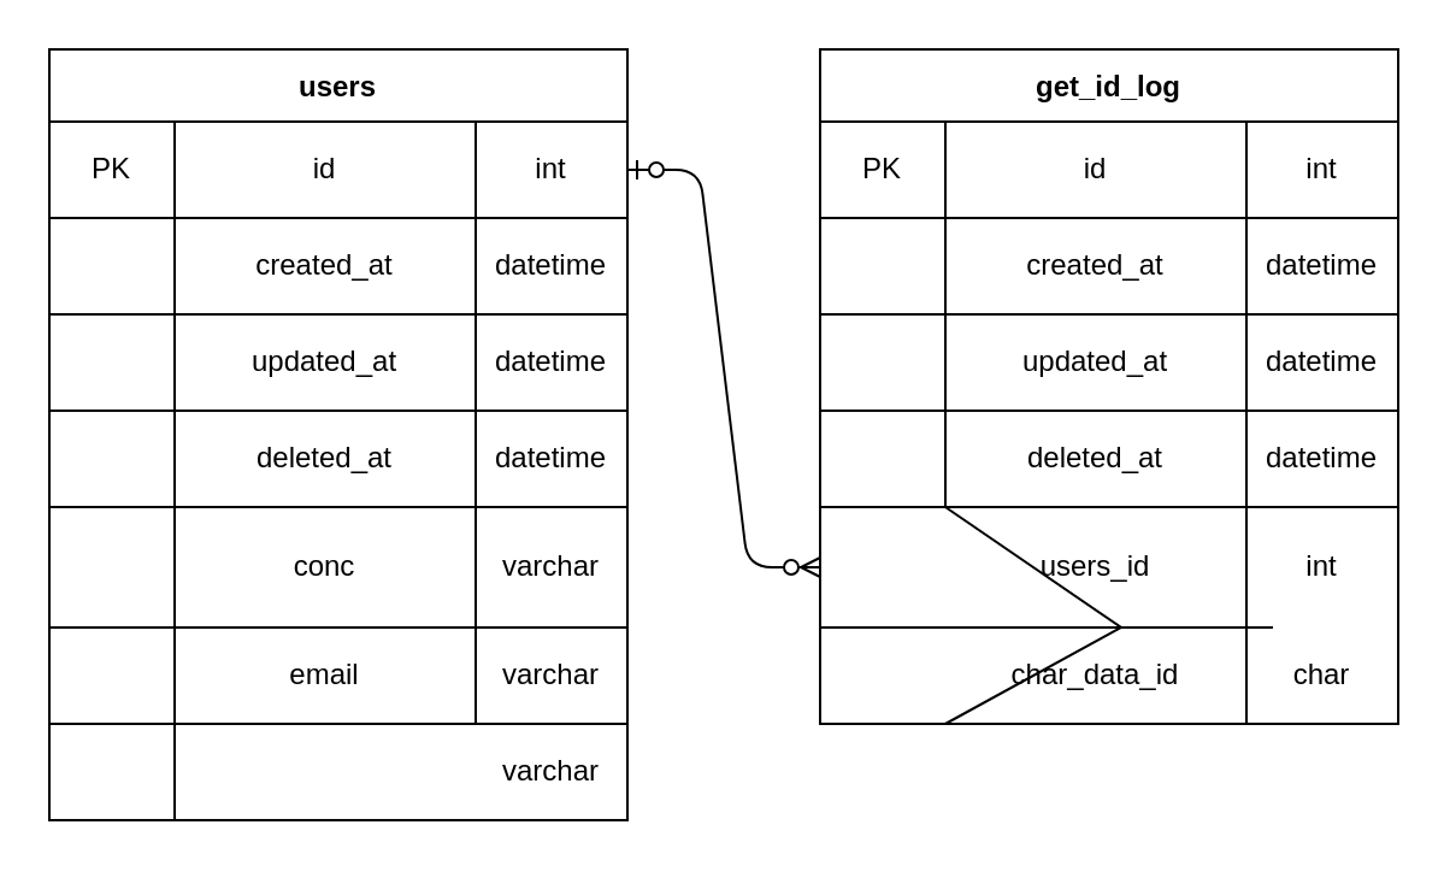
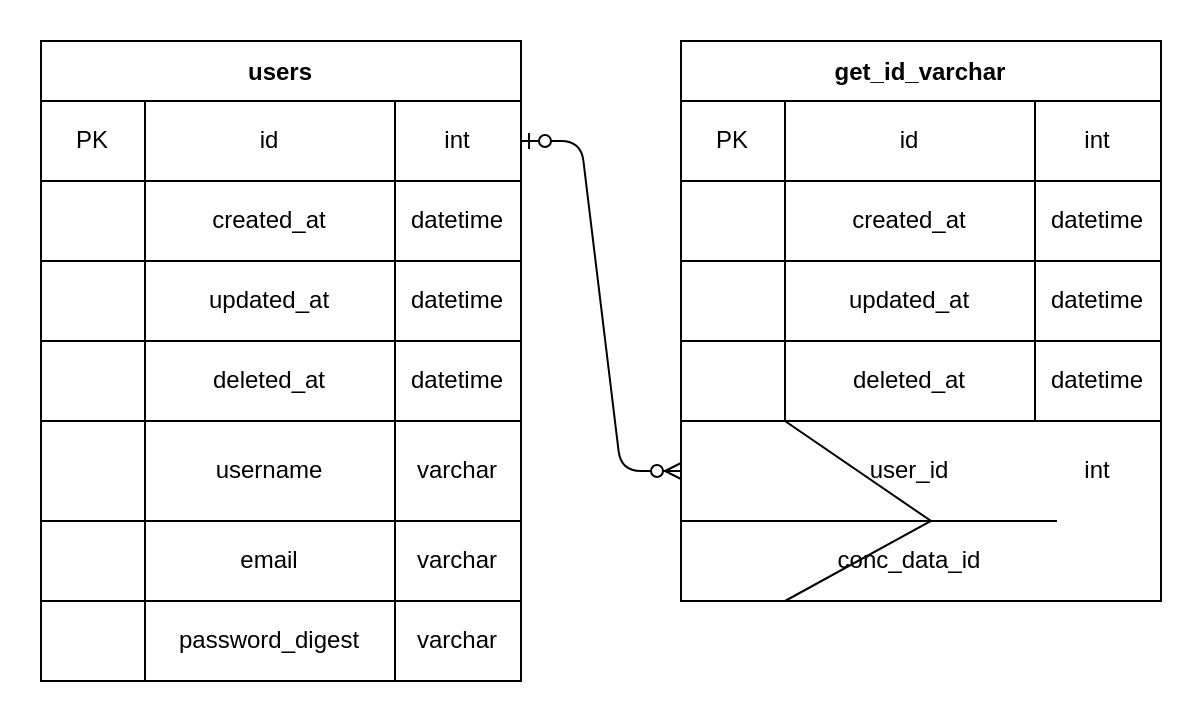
- <mxCell id="31" value="get_id_log" style="shape=table;startSize=30;container=1;collapsible=0;childLayout=tableLayout;fontStyle=1;align=center;fillColor=none;" vertex="1" parent="1"><mxGeometry x="340" y="20" width="240" height="280" as="geometry" /></mxCell>
+ <mxCell id="31" value="get_id_varchar" style="shape=table;startSize=30;container=1;collapsible=0;childLayout=tableLayout;fontStyle=1;align=center;fillColor=none;" vertex="1" parent="1"><mxGeometry x="340" y="20" width="240" height="280" as="geometry" /></mxCell>
- <mxCell id="21" value="conc" style="shape=partialRectangle;whiteSpace=wrap;connectable=0;fillColor=none;top=0;left=0;bottom=0;right=0;overflow=hidden;" vertex="1" parent="19"><mxGeometry x="52" width="125" height="50" as="geometry" /></mxCell>
+ <mxCell id="21" value="username" style="shape=partialRectangle;whiteSpace=wrap;connectable=0;fillColor=none;top=0;left=0;bottom=0;right=0;overflow=hidden;" vertex="1" parent="19"><mxGeometry x="52" width="125" height="50" as="geometry" /></mxCell>
- <mxCell id="49" value="users_id" style="shape=partialRectangle;whiteSpace=wrap;connectable=0;fillColor=none;top=0;left=0;bottom=0;right=0;overflow=hidden;" vertex="1" parent="48"><mxGeometry x="52" width="125" height="50" as="geometry" /></mxCell>
+ <mxCell id="49" value="user_id" style="shape=partialRectangle;whiteSpace=wrap;connectable=0;fillColor=none;top=0;left=0;bottom=0;right=0;overflow=hidden;" vertex="1" parent="48"><mxGeometry x="52" width="125" height="50" as="geometry" /></mxCell>
- <mxCell id="53" value="char_data_id" style="shape=partialRectangle;whiteSpace=wrap;connectable=0;fillColor=none;top=0;left=0;bottom=0;right=0;overflow=hidden;" vertex="1" parent="51"><mxGeometry x="52" width="125" height="40" as="geometry" /></mxCell>
+ <mxCell id="53" value="conc_data_id" style="shape=partialRectangle;whiteSpace=wrap;connectable=0;fillColor=none;top=0;left=0;bottom=0;right=0;overflow=hidden;" vertex="1" parent="51"><mxGeometry x="52" width="125" height="40" as="geometry" /></mxCell>
- <mxCell id="54" value="char" style="shape=partialRectangle;whiteSpace=wrap;connectable=0;fillColor=none;top=0;left=0;bottom=0;right=0;overflow=hidden;" vertex="1" parent="51"><mxGeometry x="177" width="63" height="40" as="geometry" /></mxCell>
+ <mxCell id="29" value="password_digest" style="shape=partialRectangle;whiteSpace=wrap;connectable=0;fillColor=none;top=0;left=0;bottom=0;right=0;overflow=hidden;" vertex="1" parent="27"><mxGeometry x="52" width="125" height="40" as="geometry" /></mxCell>
